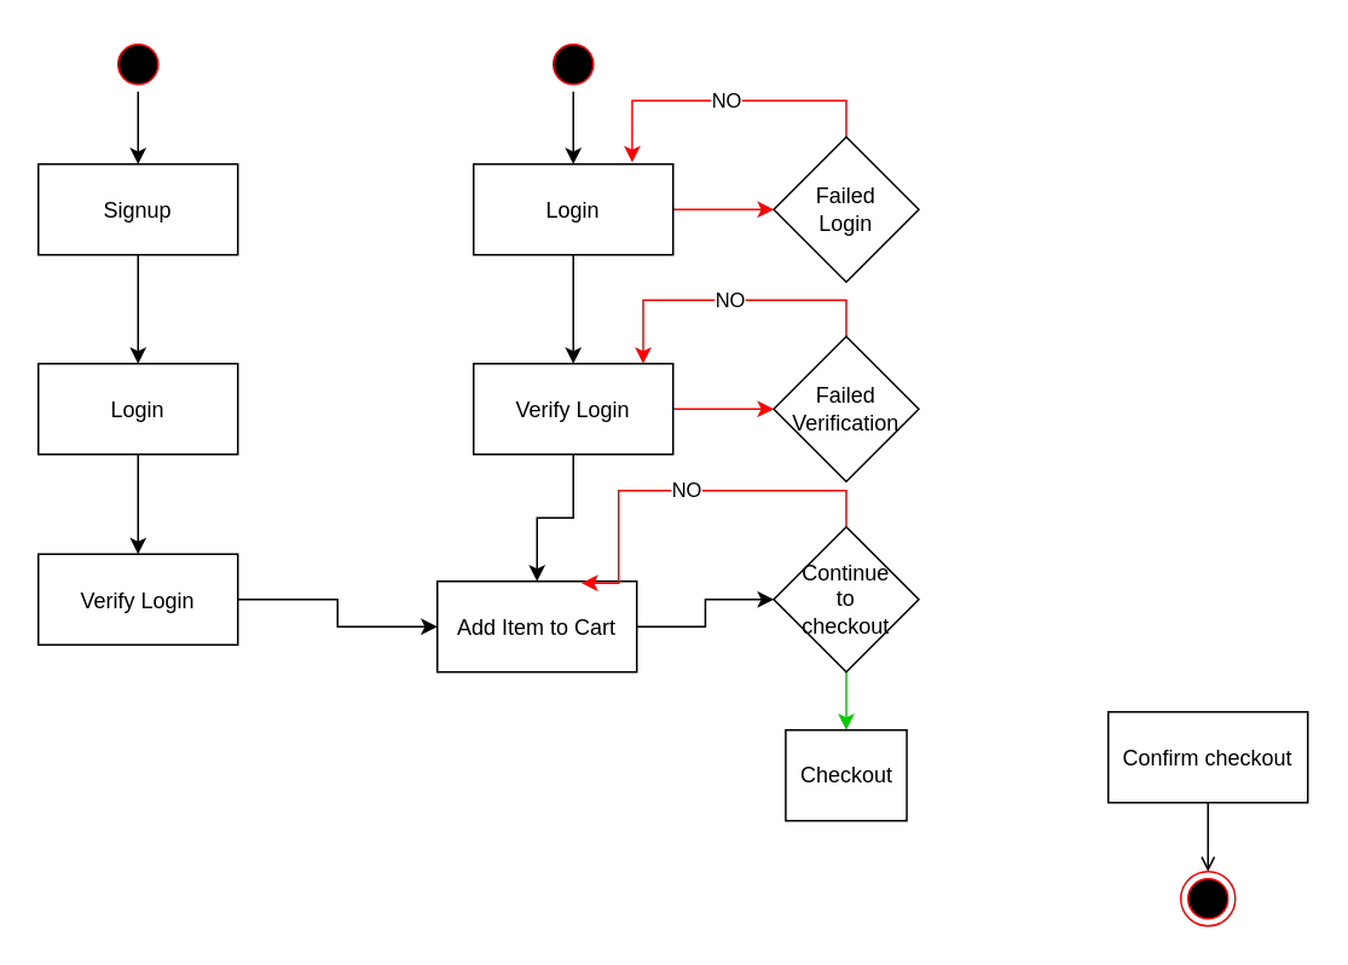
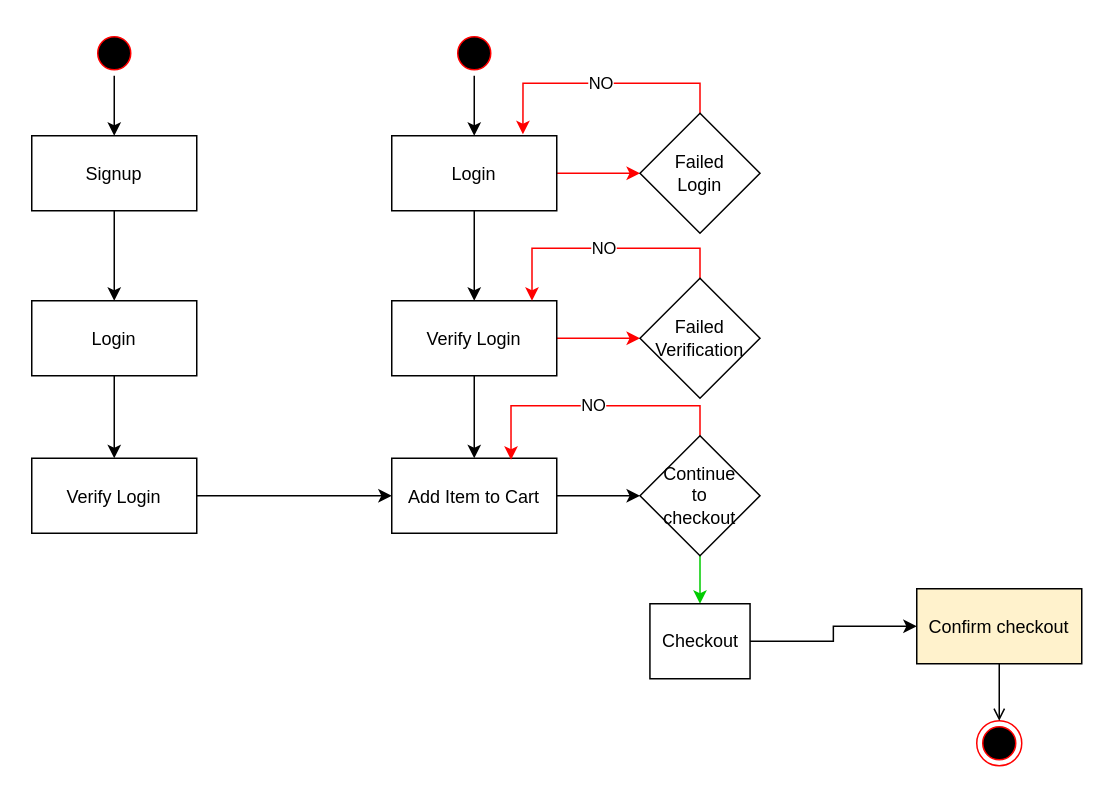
- <mxCell id="21" value="&#10;Add Item to Cart&#10;" style="" vertex="1" parent="1"><mxGeometry x="240.5" y="320" width="110" height="50" as="geometry" /></mxCell>
+ <mxCell id="21" value="&#10;Add Item to Cart&#10;" style="" vertex="1" parent="1"><mxGeometry x="260.5" y="305" width="110" height="50" as="geometry" /></mxCell>
- <mxCell id="31" value="Confirm checkout" style="" vertex="1" parent="1"><mxGeometry x="610.5" y="392" width="110" height="50" as="geometry" /></mxCell>
+ <mxCell id="31" value="Confirm checkout" style="fillColor=#fff2cc;" vertex="1" parent="1"><mxGeometry x="610.5" y="392" width="110" height="50" as="geometry" /></mxCell>
+ <mxCell id="30" style="edgeStyle=orthogonalEdgeStyle;rounded=0;orthogonalLoop=1;jettySize=auto;html=1;" edge="1" parent="1" source="29" target="31"><mxGeometry relative="1" as="geometry"><mxPoint x="616" y="422" as="targetPoint" /></mxGeometry></mxCell>
